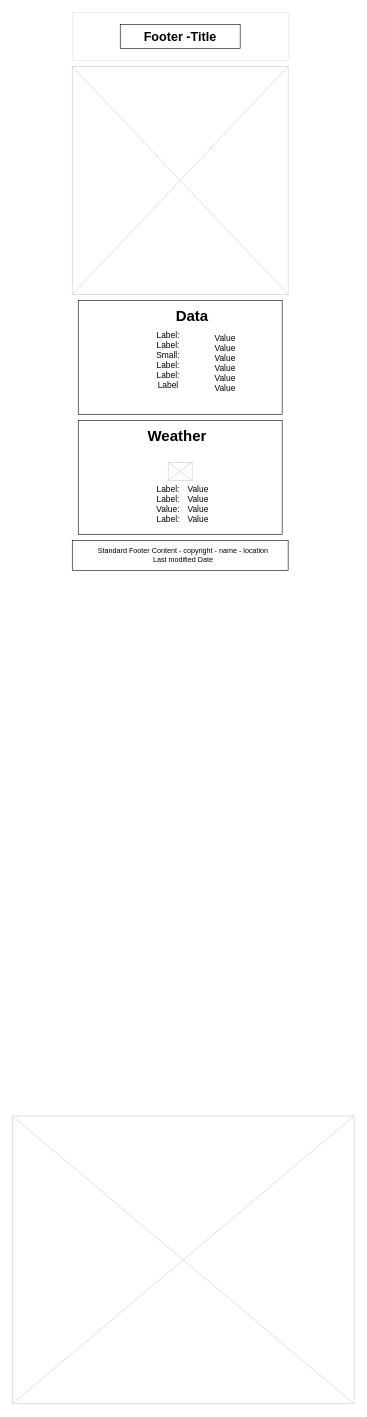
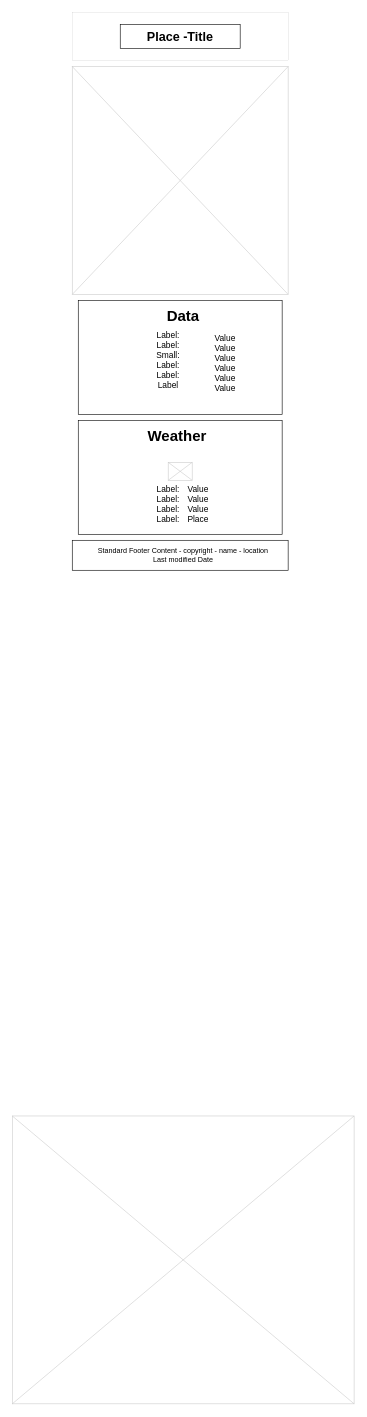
- <mxCell id="17" value="&lt;b&gt;&lt;font style=&quot;font-size: 21px;&quot;&gt;Footer -Title&lt;/font&gt;&lt;/b&gt;" style="text;html=1;align=center;verticalAlign=middle;whiteSpace=wrap;rounded=0;" vertex="1" parent="1"><mxGeometry x="210" y="45" width="180" height="30" as="geometry" /></mxCell>
+ <mxCell id="17" value="&lt;b&gt;&lt;font style=&quot;font-size: 21px;&quot;&gt;Place -Title&lt;/font&gt;&lt;/b&gt;" style="text;html=1;align=center;verticalAlign=middle;whiteSpace=wrap;rounded=0;" vertex="1" parent="1"><mxGeometry x="210" y="45" width="180" height="30" as="geometry" /></mxCell>
- <mxCell id="13" value="&lt;b&gt;&lt;font style=&quot;font-size: 25px;&quot;&gt;Data&lt;/font&gt;&lt;/b&gt;" style="text;html=1;align=center;verticalAlign=middle;whiteSpace=wrap;rounded=0;" vertex="1" parent="1"><mxGeometry x="220" y="510" width="200" height="30" as="geometry" /></mxCell>
+ <mxCell id="13" value="&lt;b&gt;&lt;font style=&quot;font-size: 25px;&quot;&gt;Data&lt;/font&gt;&lt;/b&gt;" style="text;html=1;align=center;verticalAlign=middle;whiteSpace=wrap;rounded=0;" vertex="1" parent="1"><mxGeometry x="205" y="510" width="200" height="30" as="geometry" /></mxCell>
- <mxCell id="11" value="&lt;font style=&quot;font-size: 14px;&quot;&gt;Label:&lt;/font&gt;&lt;div&gt;&lt;font style=&quot;font-size: 14px;&quot;&gt;Label:&lt;/font&gt;&lt;/div&gt;&lt;div&gt;&lt;font style=&quot;font-size: 14px;&quot;&gt;Value:&lt;/font&gt;&lt;/div&gt;&lt;div&gt;&lt;font style=&quot;font-size: 14px;&quot;&gt;Label:&lt;/font&gt;&lt;/div&gt;" style="text;html=1;align=center;verticalAlign=middle;whiteSpace=wrap;rounded=0;" vertex="1" parent="1"><mxGeometry x="250" y="800" width="60" height="80" as="geometry" /></mxCell>
+ <mxCell id="11" value="&lt;font style=&quot;font-size: 14px;&quot;&gt;Label:&lt;/font&gt;&lt;div&gt;&lt;font style=&quot;font-size: 14px;&quot;&gt;Label:&lt;/font&gt;&lt;/div&gt;&lt;div&gt;&lt;font style=&quot;font-size: 14px;&quot;&gt;Label:&lt;/font&gt;&lt;/div&gt;&lt;div&gt;&lt;font style=&quot;font-size: 14px;&quot;&gt;Label:&lt;/font&gt;&lt;/div&gt;" style="text;html=1;align=center;verticalAlign=middle;whiteSpace=wrap;rounded=0;" vertex="1" parent="1"><mxGeometry x="250" y="800" width="60" height="80" as="geometry" /></mxCell>
- <mxCell id="12" value="&lt;span style=&quot;font-size: 14px;&quot;&gt;Value&lt;/span&gt;&lt;div&gt;&lt;span style=&quot;font-size: 14px;&quot;&gt;Value&lt;/span&gt;&lt;/div&gt;&lt;div&gt;&lt;span style=&quot;font-size: 14px;&quot;&gt;Value&lt;/span&gt;&lt;/div&gt;&lt;div&gt;&lt;span style=&quot;font-size: 14px;&quot;&gt;Value&lt;/span&gt;&lt;/div&gt;" style="text;html=1;align=center;verticalAlign=middle;whiteSpace=wrap;rounded=0;" vertex="1" parent="1"><mxGeometry x="300" y="800" width="60" height="80" as="geometry" /></mxCell>
+ <mxCell id="12" value="&lt;span style=&quot;font-size: 14px;&quot;&gt;Value&lt;/span&gt;&lt;div&gt;&lt;span style=&quot;font-size: 14px;&quot;&gt;Value&lt;/span&gt;&lt;/div&gt;&lt;div&gt;&lt;span style=&quot;font-size: 14px;&quot;&gt;Value&lt;/span&gt;&lt;/div&gt;&lt;div&gt;&lt;span style=&quot;font-size: 14px;&quot;&gt;Place&lt;/span&gt;&lt;/div&gt;" style="text;html=1;align=center;verticalAlign=middle;whiteSpace=wrap;rounded=0;" vertex="1" parent="1"><mxGeometry x="300" y="800" width="60" height="80" as="geometry" /></mxCell>
